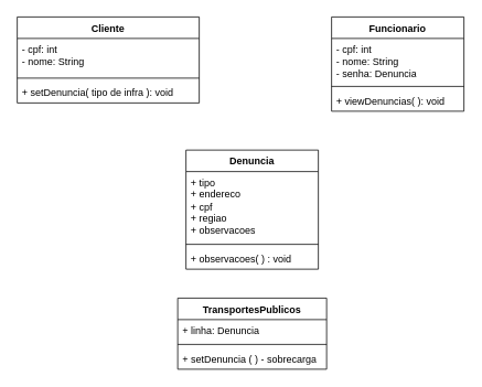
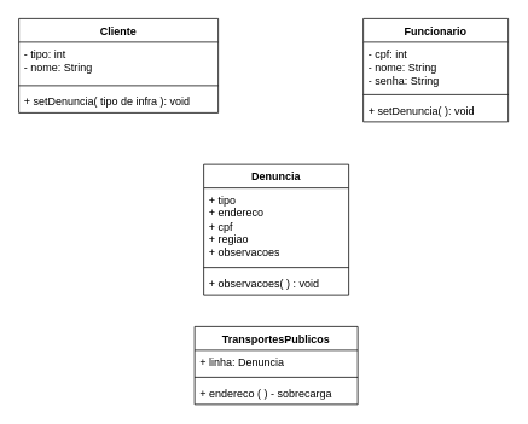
- <mxCell id="3" value="- cpf: int&lt;br&gt;- nome: String" style="text;strokeColor=none;fillColor=none;align=left;verticalAlign=top;spacingLeft=4;spacingRight=4;overflow=hidden;rotatable=0;points=[[0,0.5],[1,0.5]];portConstraint=eastwest;whiteSpace=wrap;html=1;" vertex="1" parent="2"><mxGeometry y="26" width="220" height="44" as="geometry" /></mxCell>
+ <mxCell id="3" value="- tipo: int&lt;br&gt;- nome: String" style="text;strokeColor=none;fillColor=none;align=left;verticalAlign=top;spacingLeft=4;spacingRight=4;overflow=hidden;rotatable=0;points=[[0,0.5],[1,0.5]];portConstraint=eastwest;whiteSpace=wrap;html=1;" vertex="1" parent="2"><mxGeometry y="26" width="220" height="44" as="geometry" /></mxCell>
- <mxCell id="7" value="- cpf: int&lt;br&gt;- nome: String&lt;br&gt;- senha: Denuncia" style="text;strokeColor=none;fillColor=none;align=left;verticalAlign=top;spacingLeft=4;spacingRight=4;overflow=hidden;rotatable=0;points=[[0,0.5],[1,0.5]];portConstraint=eastwest;whiteSpace=wrap;html=1;" vertex="1" parent="6"><mxGeometry y="26" width="160" height="54" as="geometry" /></mxCell>
+ <mxCell id="7" value="- cpf: int&lt;br&gt;- nome: String&lt;br&gt;- senha: String" style="text;strokeColor=none;fillColor=none;align=left;verticalAlign=top;spacingLeft=4;spacingRight=4;overflow=hidden;rotatable=0;points=[[0,0.5],[1,0.5]];portConstraint=eastwest;whiteSpace=wrap;html=1;" vertex="1" parent="6"><mxGeometry y="26" width="160" height="54" as="geometry" /></mxCell>
- <mxCell id="9" value="+ viewDenuncias( ): void" style="text;strokeColor=none;fillColor=none;align=left;verticalAlign=top;spacingLeft=4;spacingRight=4;overflow=hidden;rotatable=0;points=[[0,0.5],[1,0.5]];portConstraint=eastwest;whiteSpace=wrap;html=1;" vertex="1" parent="6"><mxGeometry y="88" width="160" height="26" as="geometry" /></mxCell>
+ <mxCell id="9" value="+ setDenuncia( ): void" style="text;strokeColor=none;fillColor=none;align=left;verticalAlign=top;spacingLeft=4;spacingRight=4;overflow=hidden;rotatable=0;points=[[0,0.5],[1,0.5]];portConstraint=eastwest;whiteSpace=wrap;html=1;" vertex="1" parent="6"><mxGeometry y="88" width="160" height="26" as="geometry" /></mxCell>
- <mxCell id="17" value="+ setDenuncia ( ) - sobrecarga" style="text;strokeColor=none;fillColor=none;align=left;verticalAlign=top;spacingLeft=4;spacingRight=4;overflow=hidden;rotatable=0;points=[[0,0.5],[1,0.5]];portConstraint=eastwest;whiteSpace=wrap;html=1;" vertex="1" parent="14"><mxGeometry y="60" width="180" height="26" as="geometry" /></mxCell>
+ <mxCell id="17" value="+ endereco ( ) - sobrecarga" style="text;strokeColor=none;fillColor=none;align=left;verticalAlign=top;spacingLeft=4;spacingRight=4;overflow=hidden;rotatable=0;points=[[0,0.5],[1,0.5]];portConstraint=eastwest;whiteSpace=wrap;html=1;" vertex="1" parent="14"><mxGeometry y="60" width="180" height="26" as="geometry" /></mxCell>
